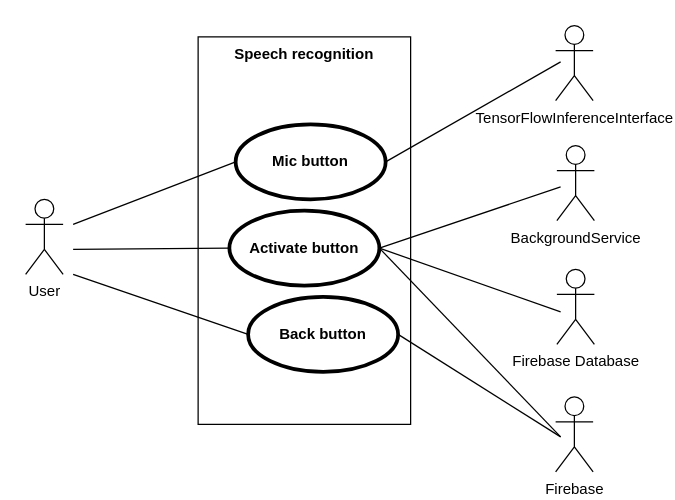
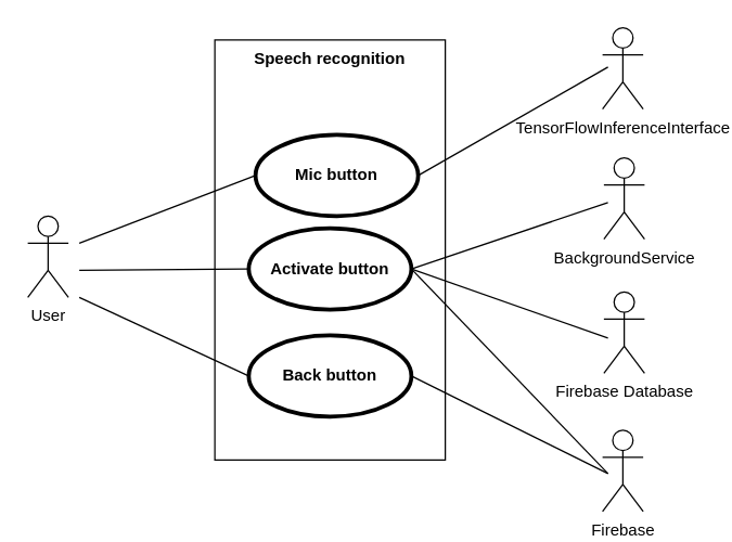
- <mxCell id="6" value="Back button" style="shape=ellipse;html=1;strokeWidth=3;fontStyle=1;whiteSpace=wrap;align=center;perimeter=ellipsePerimeter;" parent="1" vertex="1"><mxGeometry x="198" y="237" width="120" height="60" as="geometry" /></mxCell>
+ <mxCell id="6" value="Back button" style="shape=ellipse;html=1;strokeWidth=3;fontStyle=1;whiteSpace=wrap;align=center;perimeter=ellipsePerimeter;" parent="1" vertex="1"><mxGeometry x="183" y="247" width="120" height="60" as="geometry" /></mxCell>
